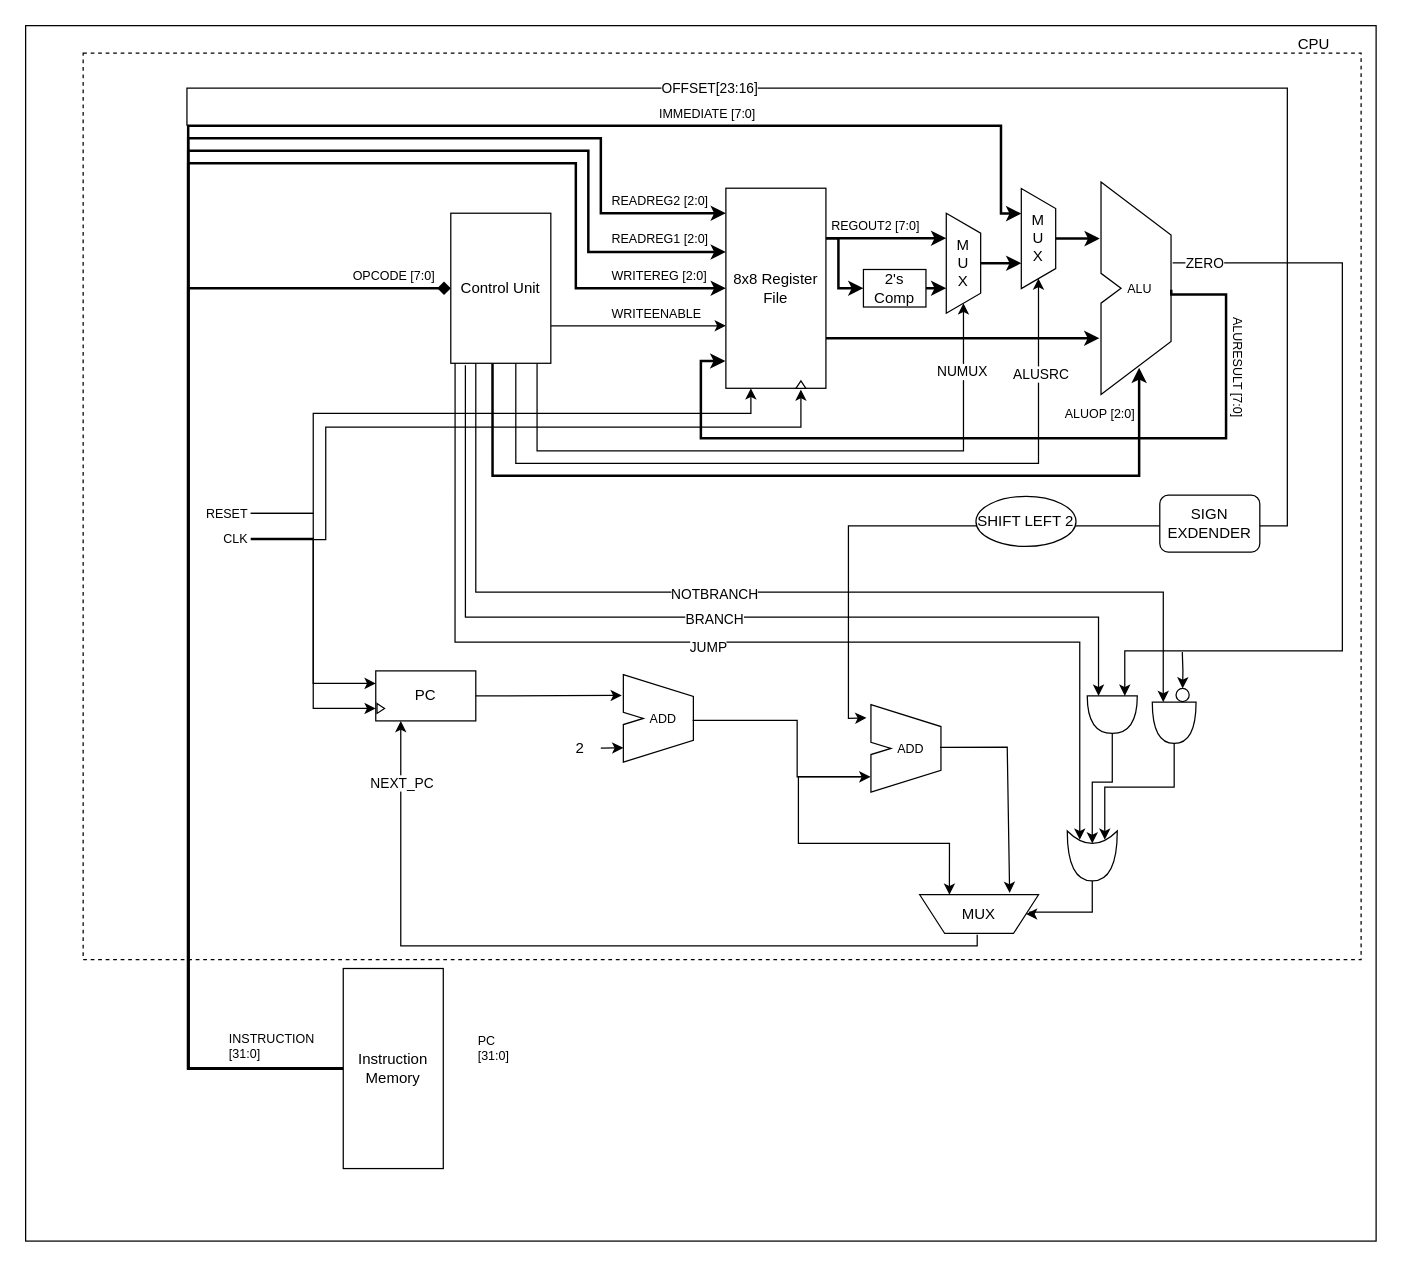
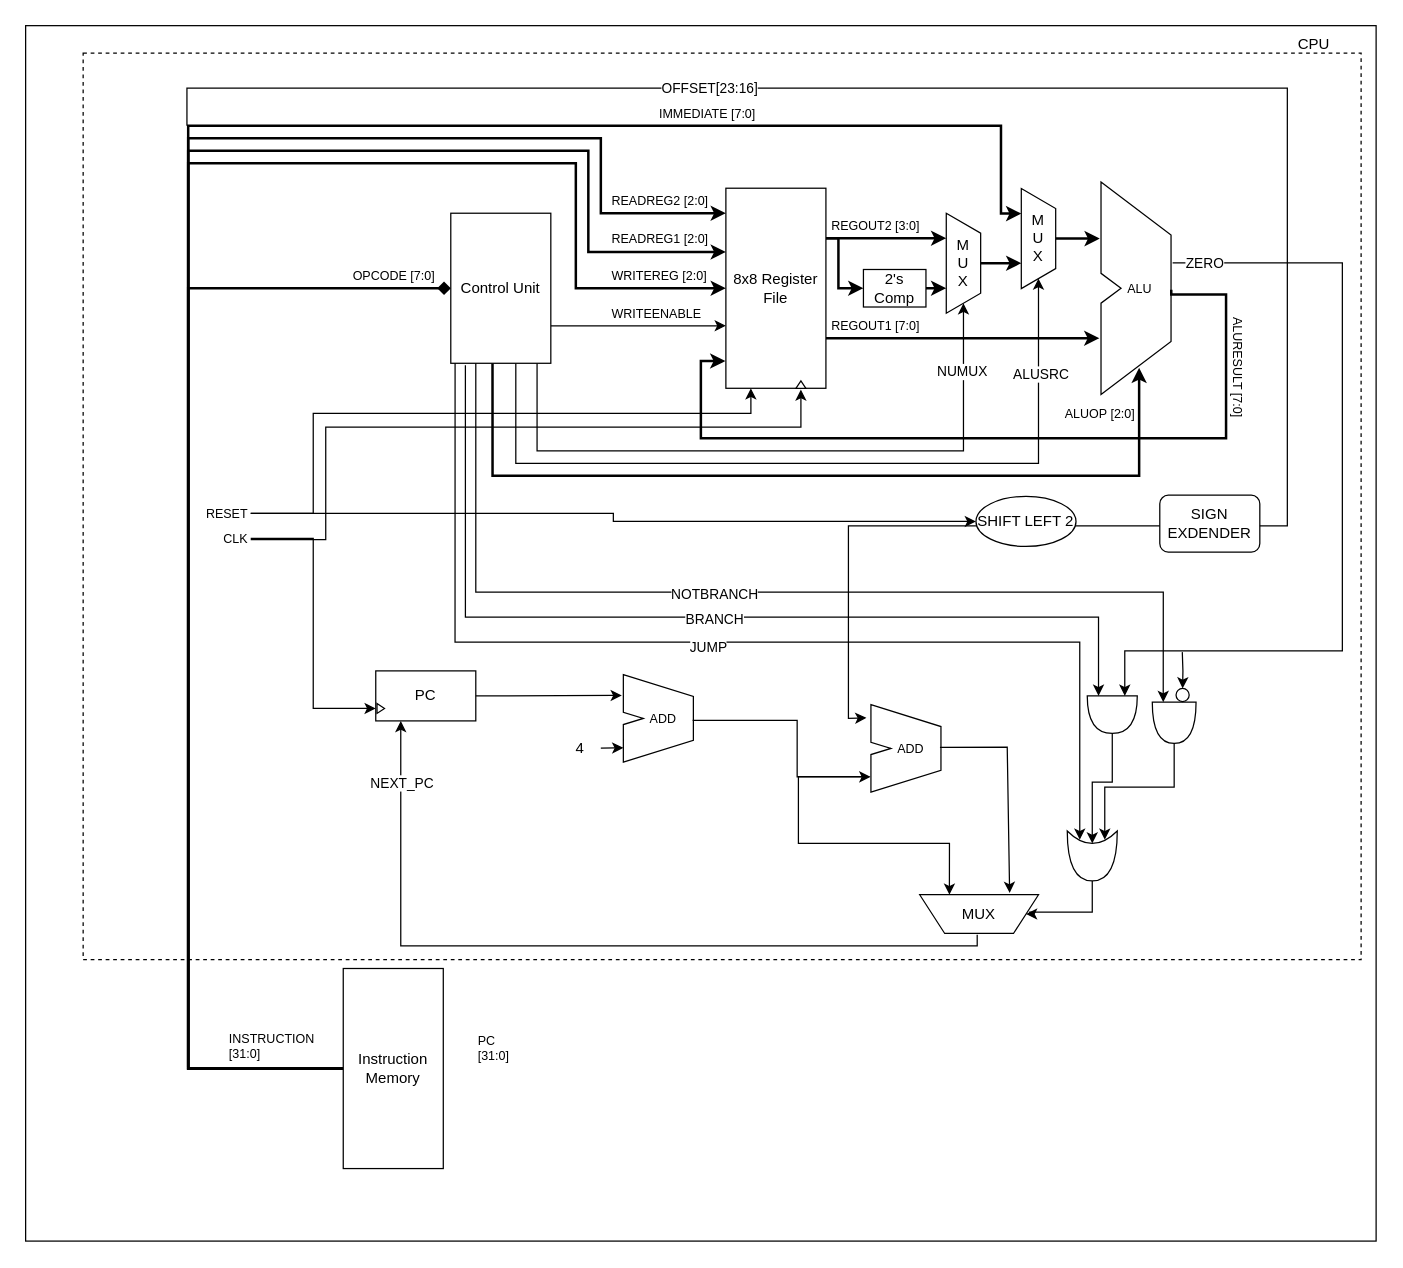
- <mxCell id="31" value="REGOUT2 [7:0]" style="text;html=1;strokeColor=none;fillColor=none;align=center;verticalAlign=middle;whiteSpace=wrap;rounded=0;fontSize=10;" parent="1" vertex="1"><mxGeometry x="660" y="170" width="80" height="20" as="geometry" /></mxCell>
+ <mxCell id="31" value="REGOUT2 [3:0]" style="text;html=1;strokeColor=none;fillColor=none;align=center;verticalAlign=middle;whiteSpace=wrap;rounded=0;fontSize=10;" parent="1" vertex="1"><mxGeometry x="660" y="170" width="80" height="20" as="geometry" /></mxCell>
+ <mxCell id="45" value="REGOUT1 [7:0]" style="text;html=1;strokeColor=none;fillColor=none;align=center;verticalAlign=middle;whiteSpace=wrap;rounded=0;fontSize=10;" parent="1" vertex="1"><mxGeometry x="660" y="250" width="80" height="20" as="geometry" /></mxCell>
- <mxCell id="75" value="" style="endArrow=classic;html=1;rounded=0;exitX=1;exitY=0.5;exitDx=0;exitDy=0;entryX=0;entryY=0.25;entryDx=0;entryDy=0;edgeStyle=orthogonalEdgeStyle;" parent="1" source="40" target="22" edge="1"><mxGeometry width="50" height="50" relative="1" as="geometry"><mxPoint x="640" y="480" as="sourcePoint" /><mxPoint x="690" y="430" as="targetPoint" /></mxGeometry></mxCell>
+ <mxCell id="75" value="" style="endArrow=classic;html=1;rounded=0;exitX=1;exitY=0.5;exitDx=0;exitDy=0;edgeStyle=orthogonalEdgeStyle;" parent="1" source="40" target="69" edge="1"><mxGeometry width="50" height="50" relative="1" as="geometry"><mxPoint x="640" y="480" as="sourcePoint" /><mxPoint x="690" y="430" as="targetPoint" /></mxGeometry></mxCell>
- <mxCell id="51" value="2" style="text;html=1;align=center;verticalAlign=middle;whiteSpace=wrap;rounded=0;" parent="1" vertex="1"><mxGeometry x="447" y="583" width="33" height="30" as="geometry" /></mxCell>
+ <mxCell id="51" value="4" style="text;html=1;align=center;verticalAlign=middle;whiteSpace=wrap;rounded=0;" parent="1" vertex="1"><mxGeometry x="447" y="583" width="33" height="30" as="geometry" /></mxCell>
